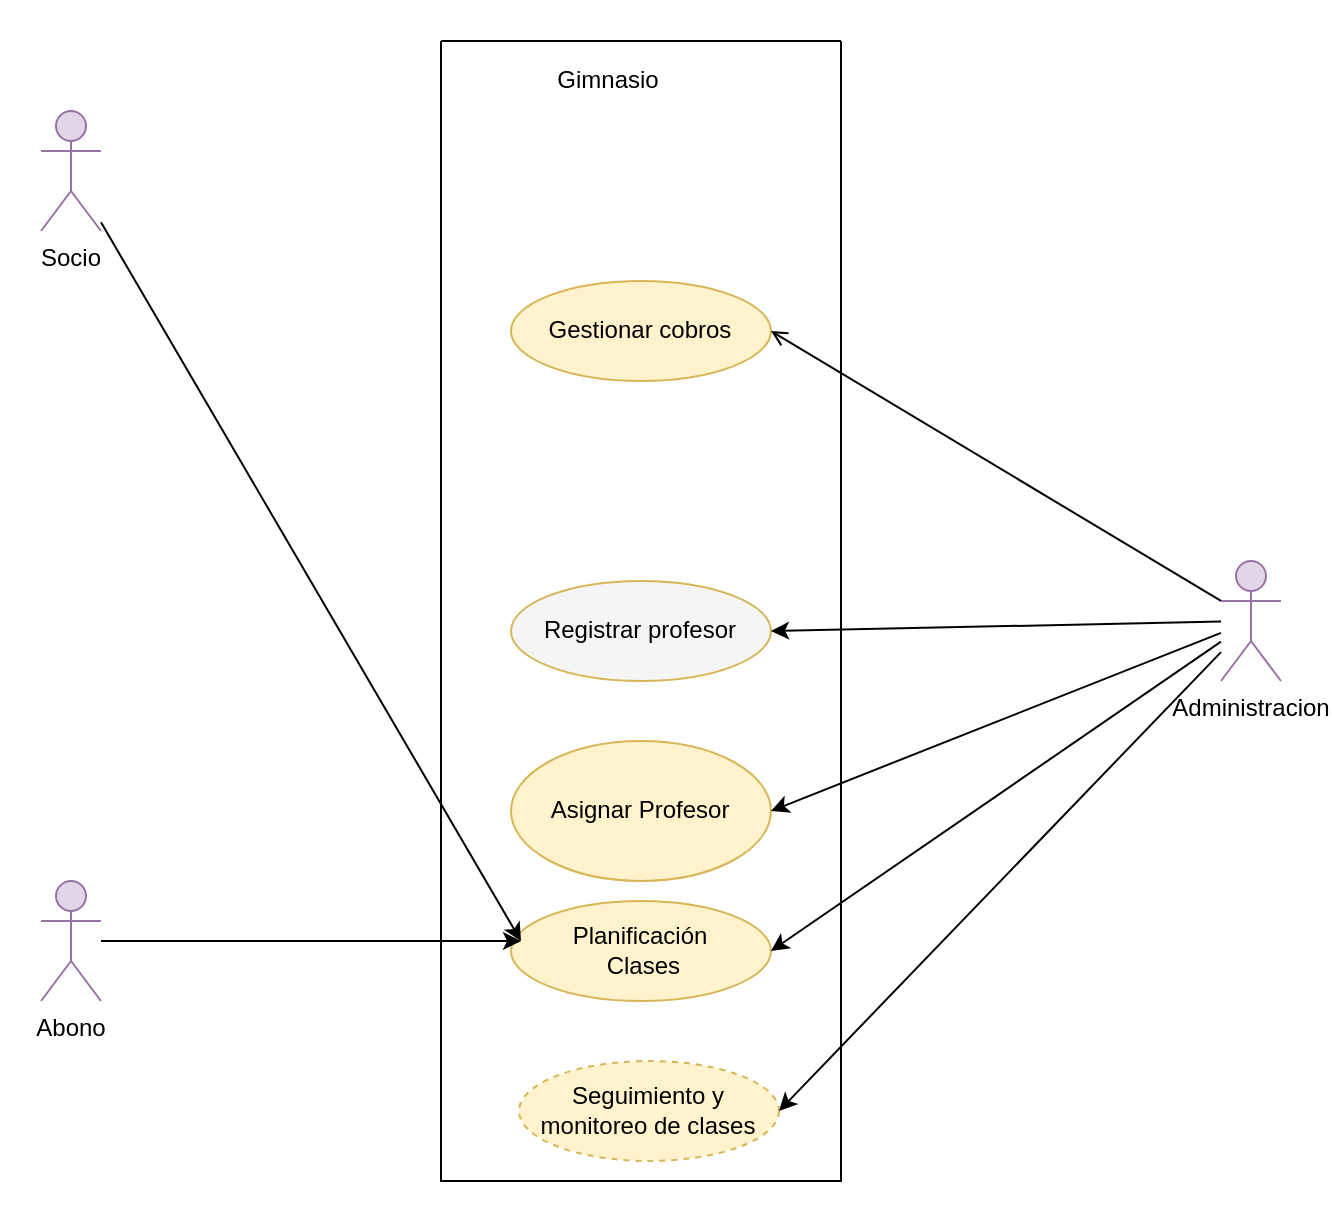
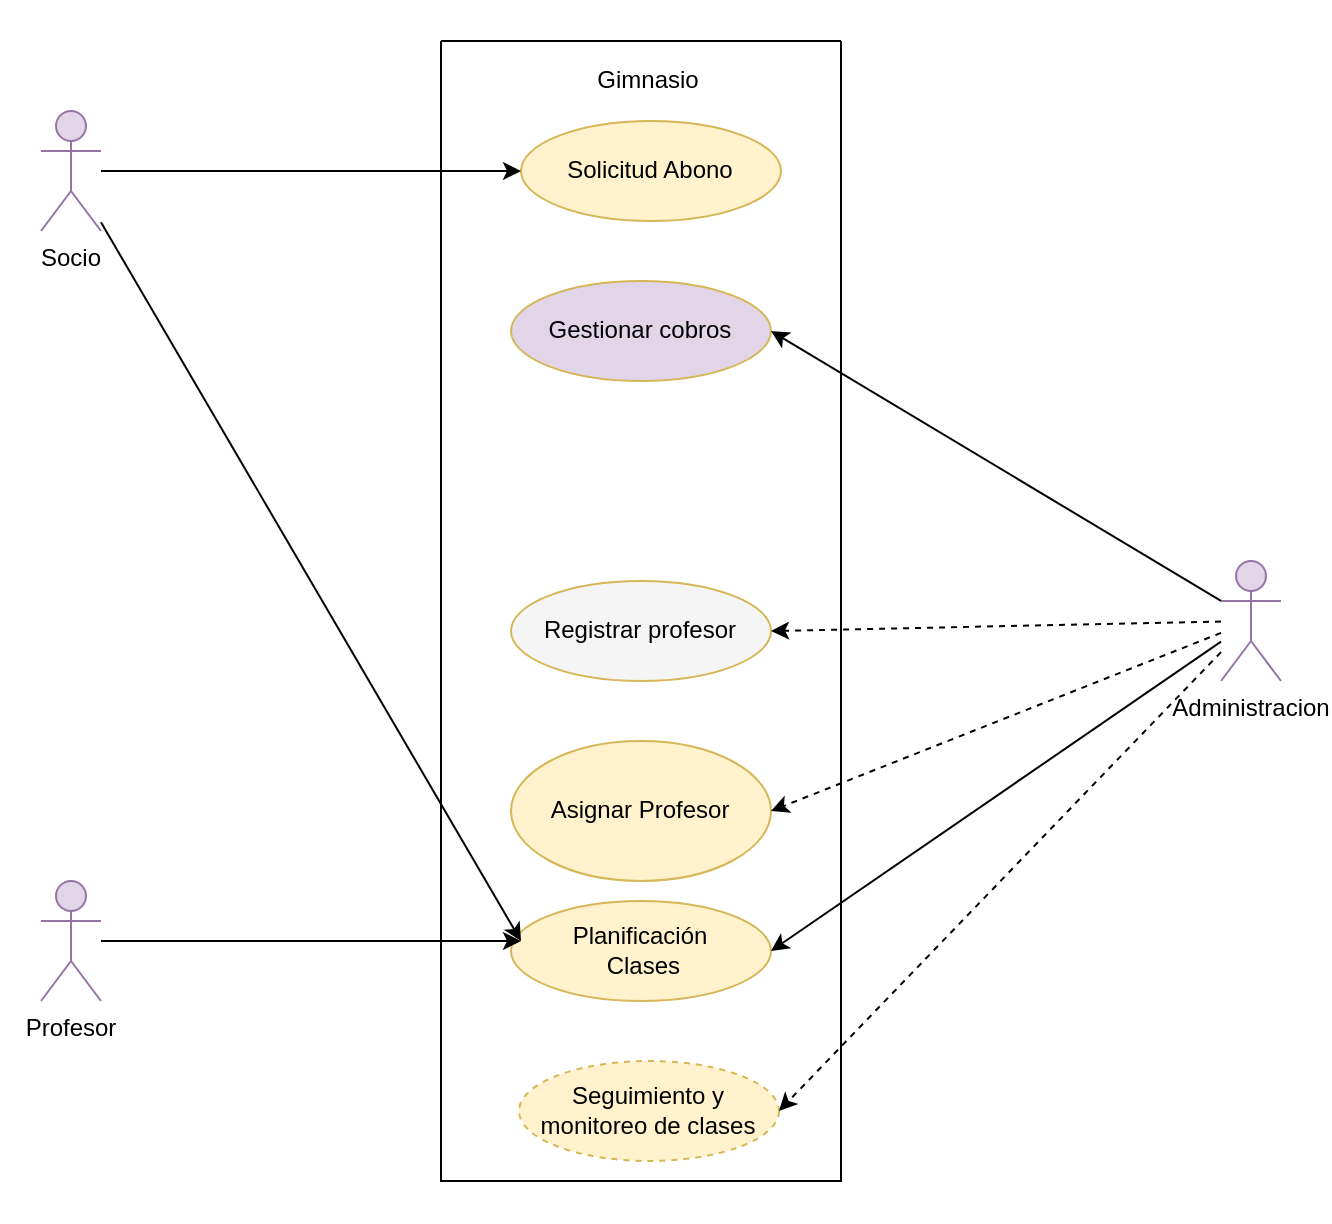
- <mxCell id="3" value="Gimnasio" style="text;html=1;strokeColor=none;fillColor=none;align=center;verticalAlign=middle;whiteSpace=wrap;rounded=0;" vertex="1" parent="2"><mxGeometry x="64" y="10" width="40" height="20" as="geometry" /></mxCell>
+ <mxCell id="3" value="Gimnasio" style="text;html=1;strokeColor=none;fillColor=none;align=center;verticalAlign=middle;whiteSpace=wrap;rounded=0;" vertex="1" parent="2"><mxGeometry x="84" y="10" width="40" height="20" as="geometry" /></mxCell>
+ <mxCell id="13" value="" style="endArrow=classic;html=1;entryX=0;entryY=0.5;entryDx=0;entryDy=0;" edge="1" parent="1" source="10" target="4"><mxGeometry width="50" height="50" relative="1" as="geometry"><mxPoint x="300" y="200" as="sourcePoint" /><mxPoint x="350" y="150" as="targetPoint" /></mxGeometry></mxCell>
+ <mxCell id="4" value="Solicitud Abono" style="ellipse;whiteSpace=wrap;html=1;fillColor=#fff2cc;strokeColor=#d6b656;" vertex="1" parent="2"><mxGeometry x="40" y="40" width="130" height="50" as="geometry" /></mxCell>
- <mxCell id="5" value="Gestionar cobros" style="ellipse;whiteSpace=wrap;html=1;fillColor=#fff2cc;strokeColor=#d6b656;" vertex="1" parent="2"><mxGeometry x="35" y="120" width="130" height="50" as="geometry" /></mxCell>
+ <mxCell id="5" value="Gestionar cobros" style="ellipse;whiteSpace=wrap;html=1;fillColor=#e1d5e7;strokeColor=#d6b656;" vertex="1" parent="2"><mxGeometry x="35" y="120" width="130" height="50" as="geometry" /></mxCell>
- <mxCell id="14" value="" style="endArrow=open;html=1;entryX=1;entryY=0.5;entryDx=0;entryDy=0;exitX=0;exitY=0.333;exitDx=0;exitDy=0;exitPerimeter=0;" edge="1" parent="1" source="11" target="5"><mxGeometry width="50" height="50" relative="1" as="geometry"><mxPoint x="560" y="90" as="sourcePoint" /><mxPoint x="350" y="150" as="targetPoint" /></mxGeometry></mxCell>
+ <mxCell id="14" value="" style="endArrow=classic;html=1;entryX=1;entryY=0.5;entryDx=0;entryDy=0;exitX=0;exitY=0.333;exitDx=0;exitDy=0;exitPerimeter=0;" edge="1" parent="1" source="11" target="5"><mxGeometry width="50" height="50" relative="1" as="geometry"><mxPoint x="560" y="90" as="sourcePoint" /><mxPoint x="350" y="150" as="targetPoint" /></mxGeometry></mxCell>
- <mxCell id="15" value="" style="endArrow=classic;html=1;entryX=1;entryY=0.5;entryDx=0;entryDy=0;" edge="1" parent="1" source="11" target="7"><mxGeometry width="50" height="50" relative="1" as="geometry"><mxPoint x="560" y="90" as="sourcePoint" /><mxPoint x="350" y="150" as="targetPoint" /></mxGeometry></mxCell>
+ <mxCell id="15" value="" style="endArrow=classic;html=1;entryX=1;entryY=0.5;entryDx=0;entryDy=0;dashed=1;" edge="1" parent="1" source="11" target="7"><mxGeometry width="50" height="50" relative="1" as="geometry"><mxPoint x="560" y="90" as="sourcePoint" /><mxPoint x="350" y="150" as="targetPoint" /></mxGeometry></mxCell>
- <mxCell id="16" value="" style="endArrow=classic;html=1;entryX=1;entryY=0.5;entryDx=0;entryDy=0;" edge="1" parent="1" source="11" target="6"><mxGeometry width="50" height="50" relative="1" as="geometry"><mxPoint x="560" y="90" as="sourcePoint" /><mxPoint x="350" y="220" as="targetPoint" /></mxGeometry></mxCell>
+ <mxCell id="16" value="" style="endArrow=classic;html=1;entryX=1;entryY=0.5;entryDx=0;entryDy=0;dashed=1;" edge="1" parent="1" source="11" target="6"><mxGeometry width="50" height="50" relative="1" as="geometry"><mxPoint x="560" y="90" as="sourcePoint" /><mxPoint x="350" y="220" as="targetPoint" /></mxGeometry></mxCell>
- <mxCell id="20" value="" style="endArrow=classic;html=1;entryX=1;entryY=0.5;entryDx=0;entryDy=0;" edge="1" parent="1" source="11" target="9"><mxGeometry width="50" height="50" relative="1" as="geometry"><mxPoint x="300" y="410" as="sourcePoint" /><mxPoint x="350" y="360" as="targetPoint" /></mxGeometry></mxCell>
+ <mxCell id="20" value="" style="endArrow=classic;html=1;entryX=1;entryY=0.5;entryDx=0;entryDy=0;dashed=1;" edge="1" parent="1" source="11" target="9"><mxGeometry width="50" height="50" relative="1" as="geometry"><mxPoint x="300" y="410" as="sourcePoint" /><mxPoint x="350" y="360" as="targetPoint" /></mxGeometry></mxCell>
- <mxCell id="12" value="Abono" style="shape=umlActor;verticalLabelPosition=bottom;verticalAlign=top;html=1;outlineConnect=0;fillColor=#e1d5e7;strokeColor=#9673a6;" vertex="1" parent="1"><mxGeometry x="20" y="440" width="30" height="60" as="geometry" /></mxCell>
+ <mxCell id="12" value="Profesor" style="shape=umlActor;verticalLabelPosition=bottom;verticalAlign=top;html=1;outlineConnect=0;fillColor=#e1d5e7;strokeColor=#9673a6;" vertex="1" parent="1"><mxGeometry x="20" y="440" width="30" height="60" as="geometry" /></mxCell>
